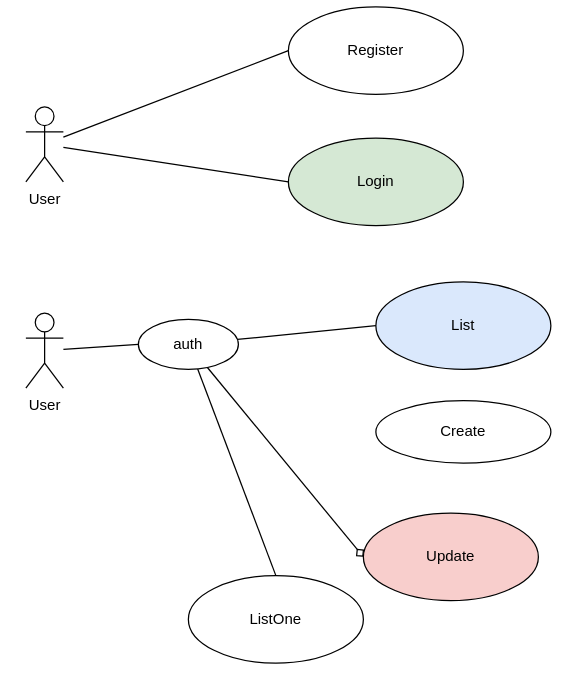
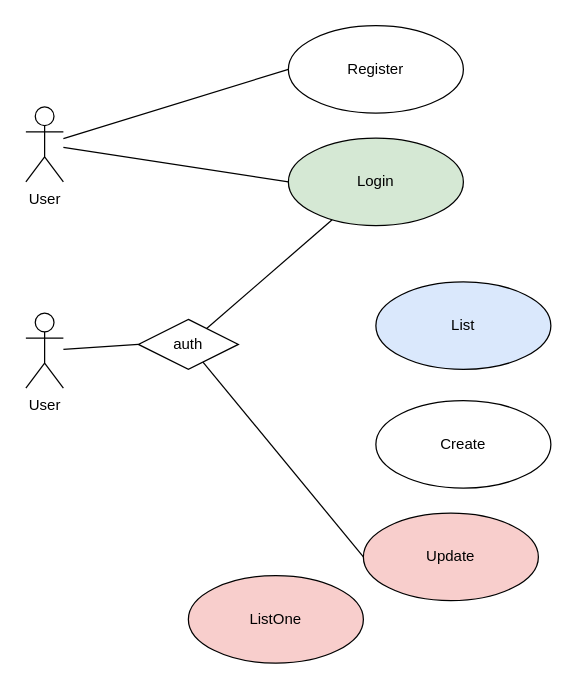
- <mxCell id="5" value="Register" style="ellipse;whiteSpace=wrap;html=1;" vertex="1" parent="1"><mxGeometry x="230" y="5" width="140" height="70" as="geometry" /></mxCell>
+ <mxCell id="5" value="Register" style="ellipse;whiteSpace=wrap;html=1;" vertex="1" parent="1"><mxGeometry x="230" y="20" width="140" height="70" as="geometry" /></mxCell>
- <mxCell id="10" style="edgeStyle=none;html=1;entryX=0;entryY=0.5;entryDx=0;entryDy=0;endArrow=none;endFill=0;" edge="1" parent="1" source="13" target="9"><mxGeometry relative="1" as="geometry" /></mxCell>
- <mxCell id="13" value="auth" style="ellipse;whiteSpace=wrap;html=1;" vertex="1" parent="1"><mxGeometry x="110" y="255" width="80" height="40" as="geometry" /></mxCell>
+ <mxCell id="13" value="auth" style="rhombus;whiteSpace=wrap;html=1;" vertex="1" parent="1"><mxGeometry x="110" y="255" width="80" height="40" as="geometry" /></mxCell>
- <mxCell id="14" value="Create" style="ellipse;whiteSpace=wrap;html=1;" vertex="1" parent="1"><mxGeometry x="300" y="320" width="140" height="50" as="geometry" /></mxCell>
+ <mxCell id="14" value="Create" style="ellipse;whiteSpace=wrap;html=1;" vertex="1" parent="1"><mxGeometry x="300" y="320" width="140" height="70" as="geometry" /></mxCell>
- <mxCell id="12" style="edgeStyle=none;html=1;entryX=0.5;entryY=0;entryDx=0;entryDy=0;endArrow=none;endFill=0;" edge="1" parent="1" source="13" target="16"><mxGeometry relative="1" as="geometry" /></mxCell>
+ <mxCell id="12" style="edgeStyle=none;html=1;endArrow=none;endFill=0;" edge="1" parent="1" source="13" target="6"><mxGeometry relative="1" as="geometry" /></mxCell>
- <mxCell id="11" style="edgeStyle=none;html=1;entryX=0;entryY=0.5;entryDx=0;entryDy=0;endArrow=diamond;endFill=0;" edge="1" parent="1" source="13" target="15"><mxGeometry relative="1" as="geometry" /></mxCell>
+ <mxCell id="11" style="edgeStyle=none;html=1;entryX=0;entryY=0.5;entryDx=0;entryDy=0;endArrow=none;endFill=0;" edge="1" parent="1" source="13" target="15"><mxGeometry relative="1" as="geometry" /></mxCell>
- <mxCell id="16" value="ListOne" style="ellipse;whiteSpace=wrap;html=1;" vertex="1" parent="1"><mxGeometry x="150" y="460" width="140" height="70" as="geometry" /></mxCell>
+ <mxCell id="16" value="ListOne" style="ellipse;whiteSpace=wrap;html=1;fillColor=#f8cecc;" vertex="1" parent="1"><mxGeometry x="150" y="460" width="140" height="70" as="geometry" /></mxCell>
